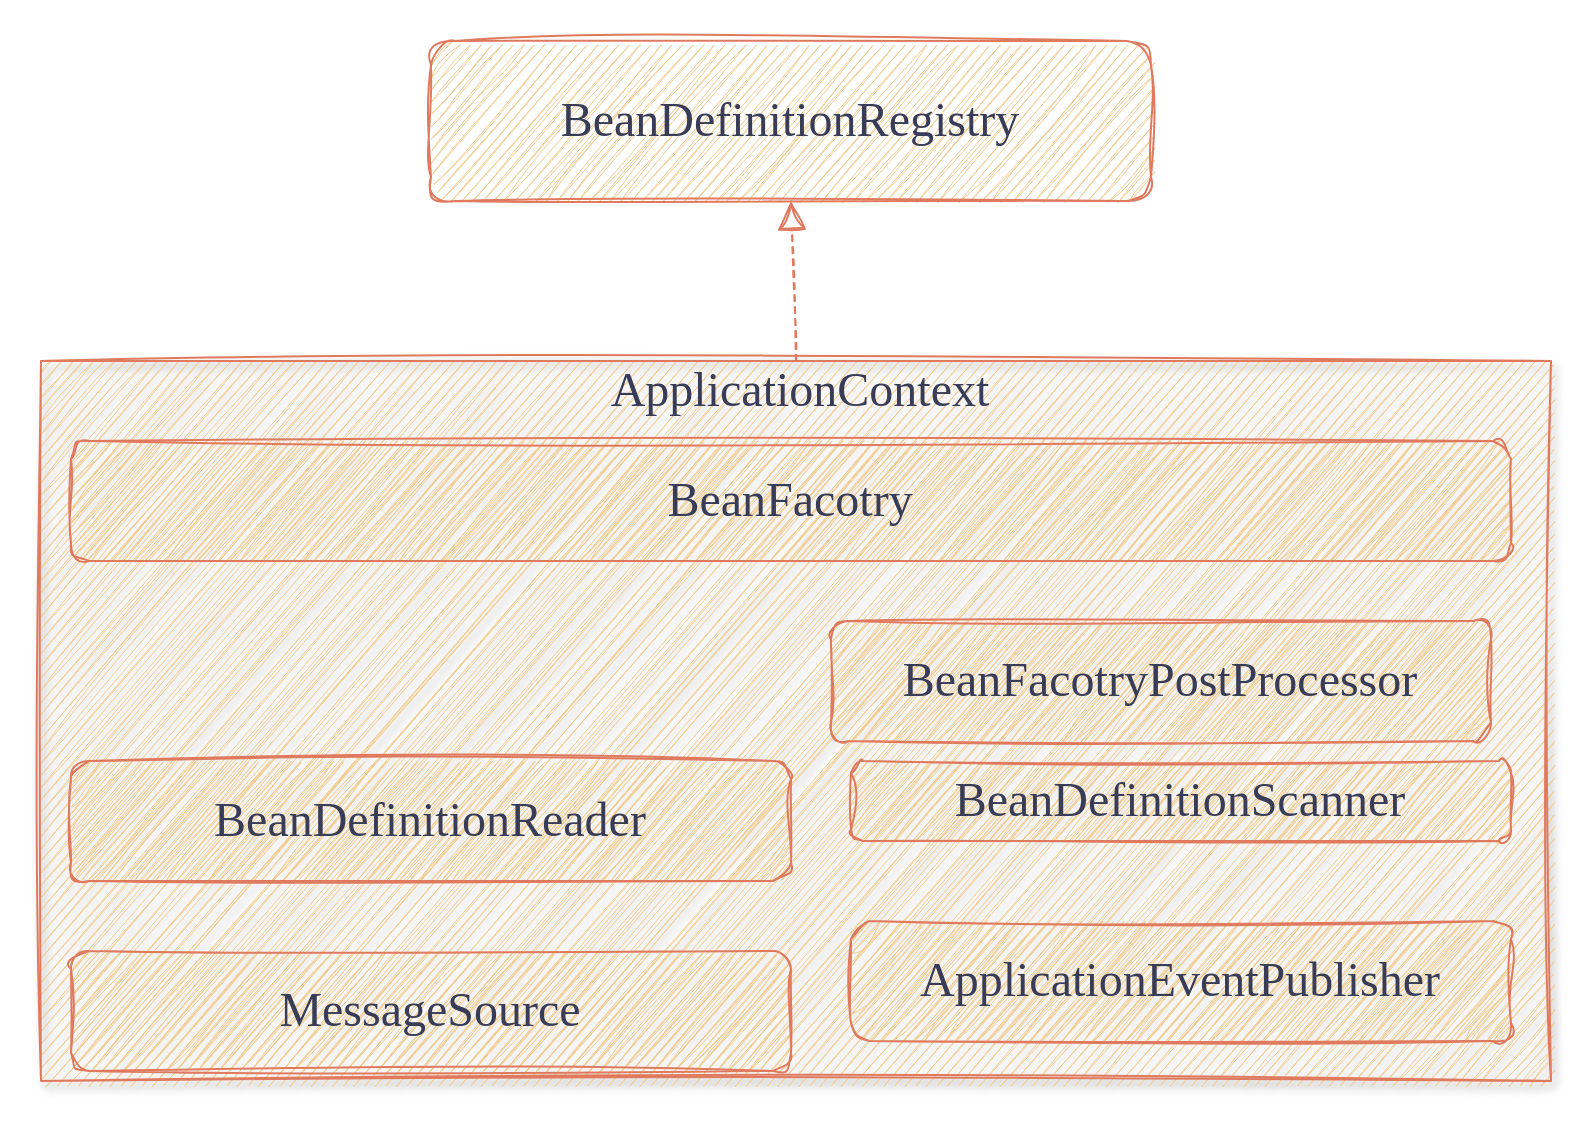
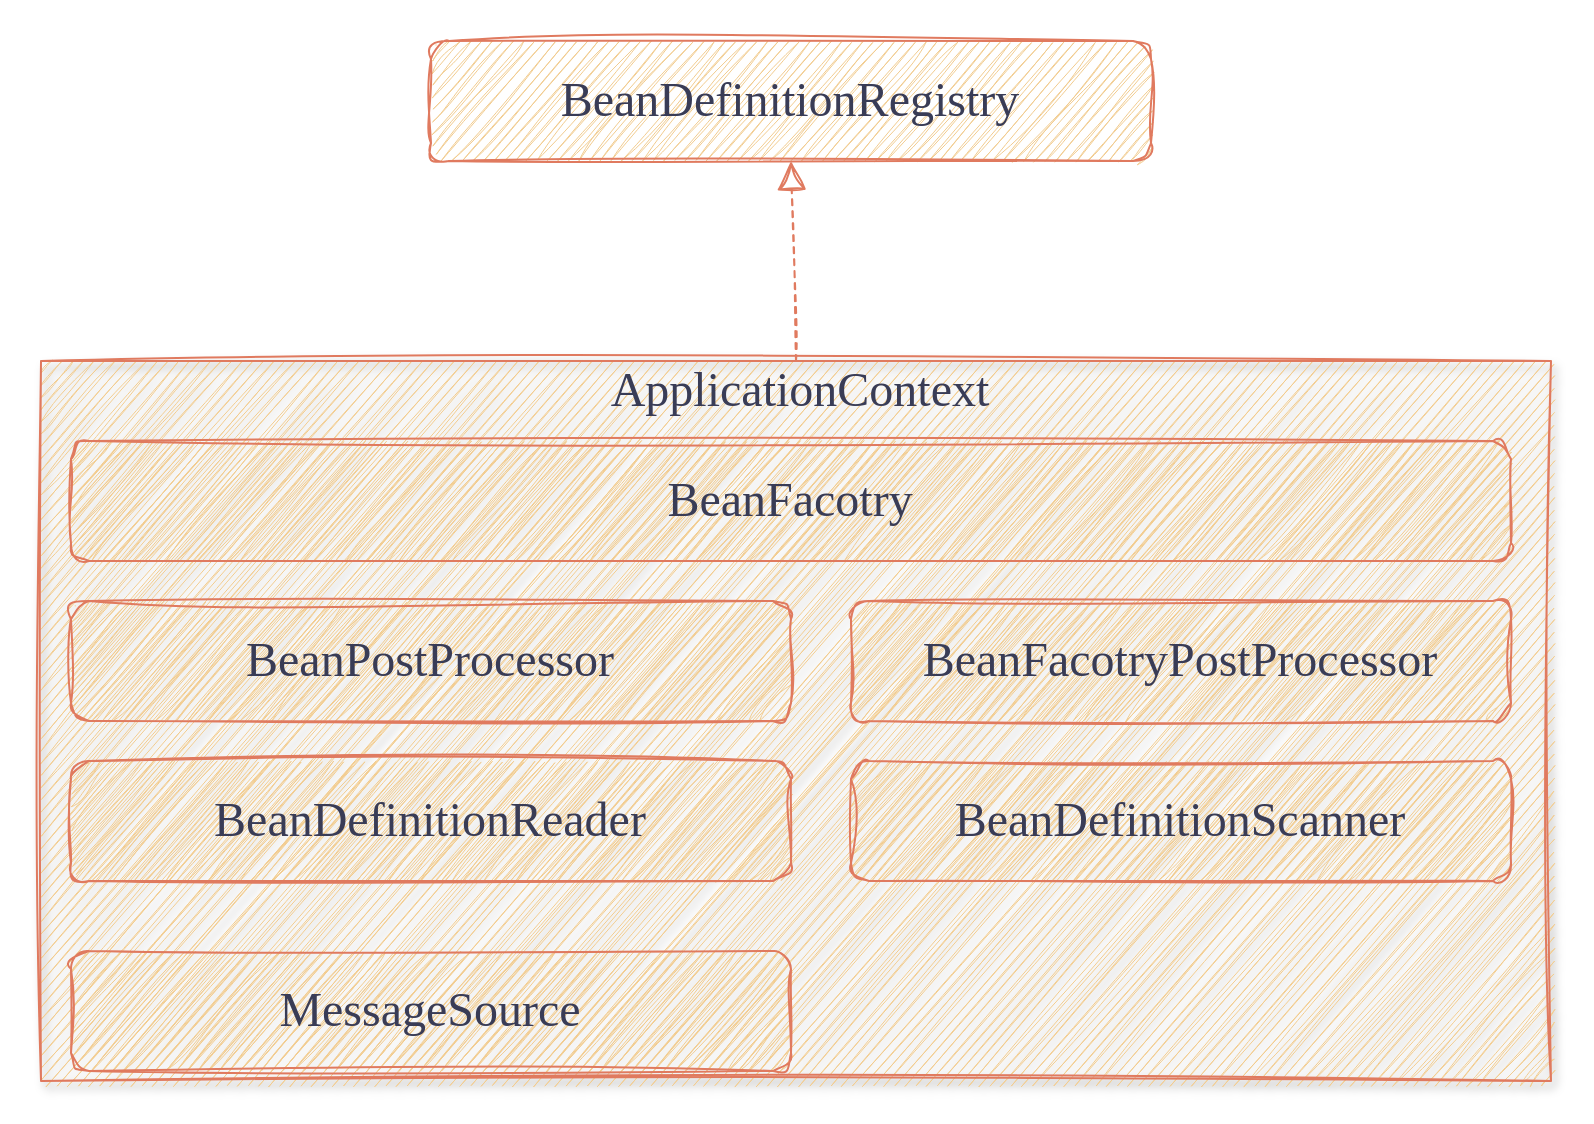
- <mxCell id="9" value="BeanDefinitionRegistry" style="rounded=1;whiteSpace=wrap;html=1;fontSize=24;sketch=1;curveFitting=1;jiggle=2;labelBackgroundColor=none;fillColor=#F2CC8F;strokeColor=#E07A5F;fontColor=#393C56;fontFamily=Comic Sans MS;" vertex="1" parent="1"><mxGeometry x="215" y="20" width="360" height="80" as="geometry" /></mxCell>
+ <mxCell id="9" value="BeanDefinitionRegistry" style="rounded=1;whiteSpace=wrap;html=1;fontSize=24;sketch=1;curveFitting=1;jiggle=2;labelBackgroundColor=none;fillColor=#F2CC8F;strokeColor=#E07A5F;fontColor=#393C56;fontFamily=Comic Sans MS;" vertex="1" parent="1"><mxGeometry x="215" y="20" width="360" height="60" as="geometry" /></mxCell>
+ <mxCell id="6" value="BeanPostProcessor" style="rounded=1;whiteSpace=wrap;html=1;fontSize=24;sketch=1;curveFitting=1;jiggle=2;labelBackgroundColor=none;fillColor=#F2CC8F;strokeColor=#E07A5F;fontColor=#393C56;fontFamily=Comic Sans MS;" vertex="1" parent="1"><mxGeometry x="35" y="300" width="360" height="60" as="geometry" /></mxCell>
- <mxCell id="5" value="BeanFacotryPostProcessor" style="rounded=1;whiteSpace=wrap;html=1;fontSize=24;sketch=1;curveFitting=1;jiggle=2;labelBackgroundColor=none;fillColor=#F2CC8F;strokeColor=#E07A5F;fontColor=#393C56;fontFamily=Comic Sans MS;" vertex="1" parent="1"><mxGeometry x="415" y="310" width="330" height="60" as="geometry" /></mxCell>
+ <mxCell id="5" value="BeanFacotryPostProcessor" style="rounded=1;whiteSpace=wrap;html=1;fontSize=24;sketch=1;curveFitting=1;jiggle=2;labelBackgroundColor=none;fillColor=#F2CC8F;strokeColor=#E07A5F;fontColor=#393C56;fontFamily=Comic Sans MS;" vertex="1" parent="1"><mxGeometry x="425" y="300" width="330" height="60" as="geometry" /></mxCell>
- <mxCell id="8" value="BeanDefinitionScanner" style="rounded=1;whiteSpace=wrap;html=1;fontSize=24;sketch=1;curveFitting=1;jiggle=2;labelBackgroundColor=none;fillColor=#F2CC8F;strokeColor=#E07A5F;fontColor=#393C56;fontFamily=Comic Sans MS;" vertex="1" parent="1"><mxGeometry x="425" y="380" width="330" height="40" as="geometry" /></mxCell>
+ <mxCell id="8" value="BeanDefinitionScanner" style="rounded=1;whiteSpace=wrap;html=1;fontSize=24;sketch=1;curveFitting=1;jiggle=2;labelBackgroundColor=none;fillColor=#F2CC8F;strokeColor=#E07A5F;fontColor=#393C56;fontFamily=Comic Sans MS;" vertex="1" parent="1"><mxGeometry x="425" y="380" width="330" height="60" as="geometry" /></mxCell>
- <mxCell id="12" value="ApplicationEventPublisher" style="rounded=1;whiteSpace=wrap;html=1;fontSize=24;sketch=1;curveFitting=1;jiggle=2;labelBackgroundColor=none;fillColor=#F2CC8F;strokeColor=#E07A5F;fontColor=#393C56;fontFamily=Comic Sans MS;" vertex="1" parent="1"><mxGeometry x="425" y="460" width="330" height="60" as="geometry" /></mxCell>
